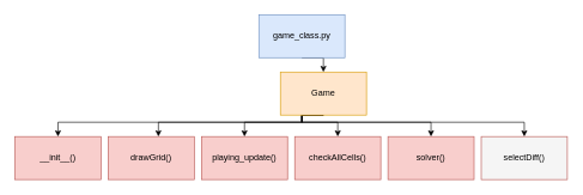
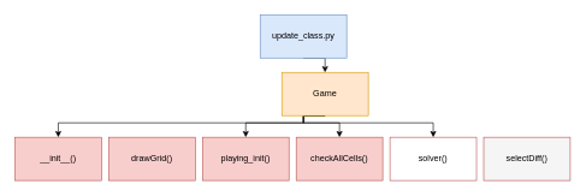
- <mxCell id="3" value="game_class.py" style="rounded=0;whiteSpace=wrap;html=1;fillColor=#dae8fc;strokeColor=#6c8ebf;" parent="1" vertex="1"><mxGeometry x="360" y="20" width="120" height="60" as="geometry" /></mxCell>
+ <mxCell id="3" value="update_class.py" style="rounded=0;whiteSpace=wrap;html=1;fillColor=#dae8fc;strokeColor=#6c8ebf;" parent="1" vertex="1"><mxGeometry x="360" y="20" width="120" height="60" as="geometry" /></mxCell>
- <mxCell id="8" style="edgeStyle=orthogonalEdgeStyle;rounded=0;orthogonalLoop=1;jettySize=auto;html=1;exitX=0.5;exitY=1;exitDx=0;exitDy=0;" edge="1" parent="1" source="10" target="15"><mxGeometry relative="1" as="geometry"><Array as="points"><mxPoint x="420" y="170" /><mxPoint x="730" y="170" /></Array></mxGeometry></mxCell>
- <mxCell id="6" style="edgeStyle=orthogonalEdgeStyle;rounded=0;orthogonalLoop=1;jettySize=auto;html=1;exitX=0.5;exitY=1;exitDx=0;exitDy=0;" parent="1" source="10" target="13" edge="1"><mxGeometry relative="1" as="geometry"><Array as="points"><mxPoint x="420" y="170" /><mxPoint x="220" y="170" /></Array></mxGeometry></mxCell>
- <mxCell id="14" value="playing_update()" style="rounded=0;whiteSpace=wrap;html=1;fillColor=#f8cecc;strokeColor=#b85450;" parent="1" vertex="1"><mxGeometry x="280" y="190" width="120" height="60" as="geometry" /></mxCell>
+ <mxCell id="14" value="playing_init()" style="rounded=0;whiteSpace=wrap;html=1;fillColor=#f8cecc;strokeColor=#b85450;" parent="1" vertex="1"><mxGeometry x="280" y="190" width="120" height="60" as="geometry" /></mxCell>
- <mxCell id="12" value="solver()" style="rounded=0;whiteSpace=wrap;html=1;fillColor=#f8cecc;strokeColor=#b85450;" parent="1" vertex="1"><mxGeometry x="540" y="190" width="120" height="60" as="geometry" /></mxCell>
+ <mxCell id="12" value="solver()" style="rounded=0;whiteSpace=wrap;html=1;fillColor=#ffffff;strokeColor=#b85450;" parent="1" vertex="1"><mxGeometry x="540" y="190" width="120" height="60" as="geometry" /></mxCell>
